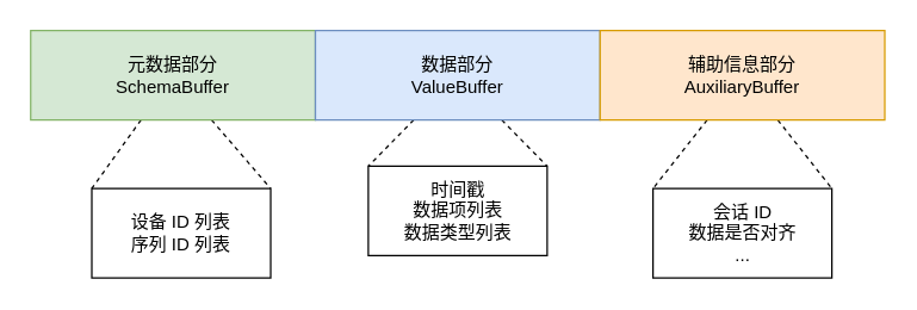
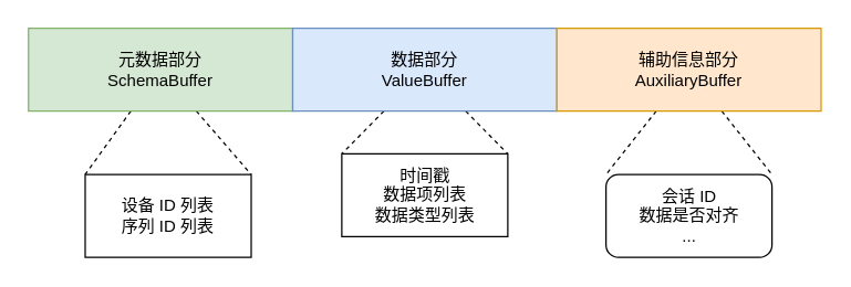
- <mxCell id="13" value="会话 ID&lt;br&gt;数据是否对齐&lt;br&gt;..." style="rounded=0;whiteSpace=wrap;html=1;" vertex="1" parent="1"><mxGeometry x="437.5" y="126" width="120" height="60" as="geometry" /></mxCell>
+ <mxCell id="13" value="会话 ID&lt;br&gt;数据是否对齐&lt;br&gt;..." style="whiteSpace=wrap;html=1;rounded=1;" vertex="1" parent="1"><mxGeometry x="437.5" y="126" width="120" height="60" as="geometry" /></mxCell>
